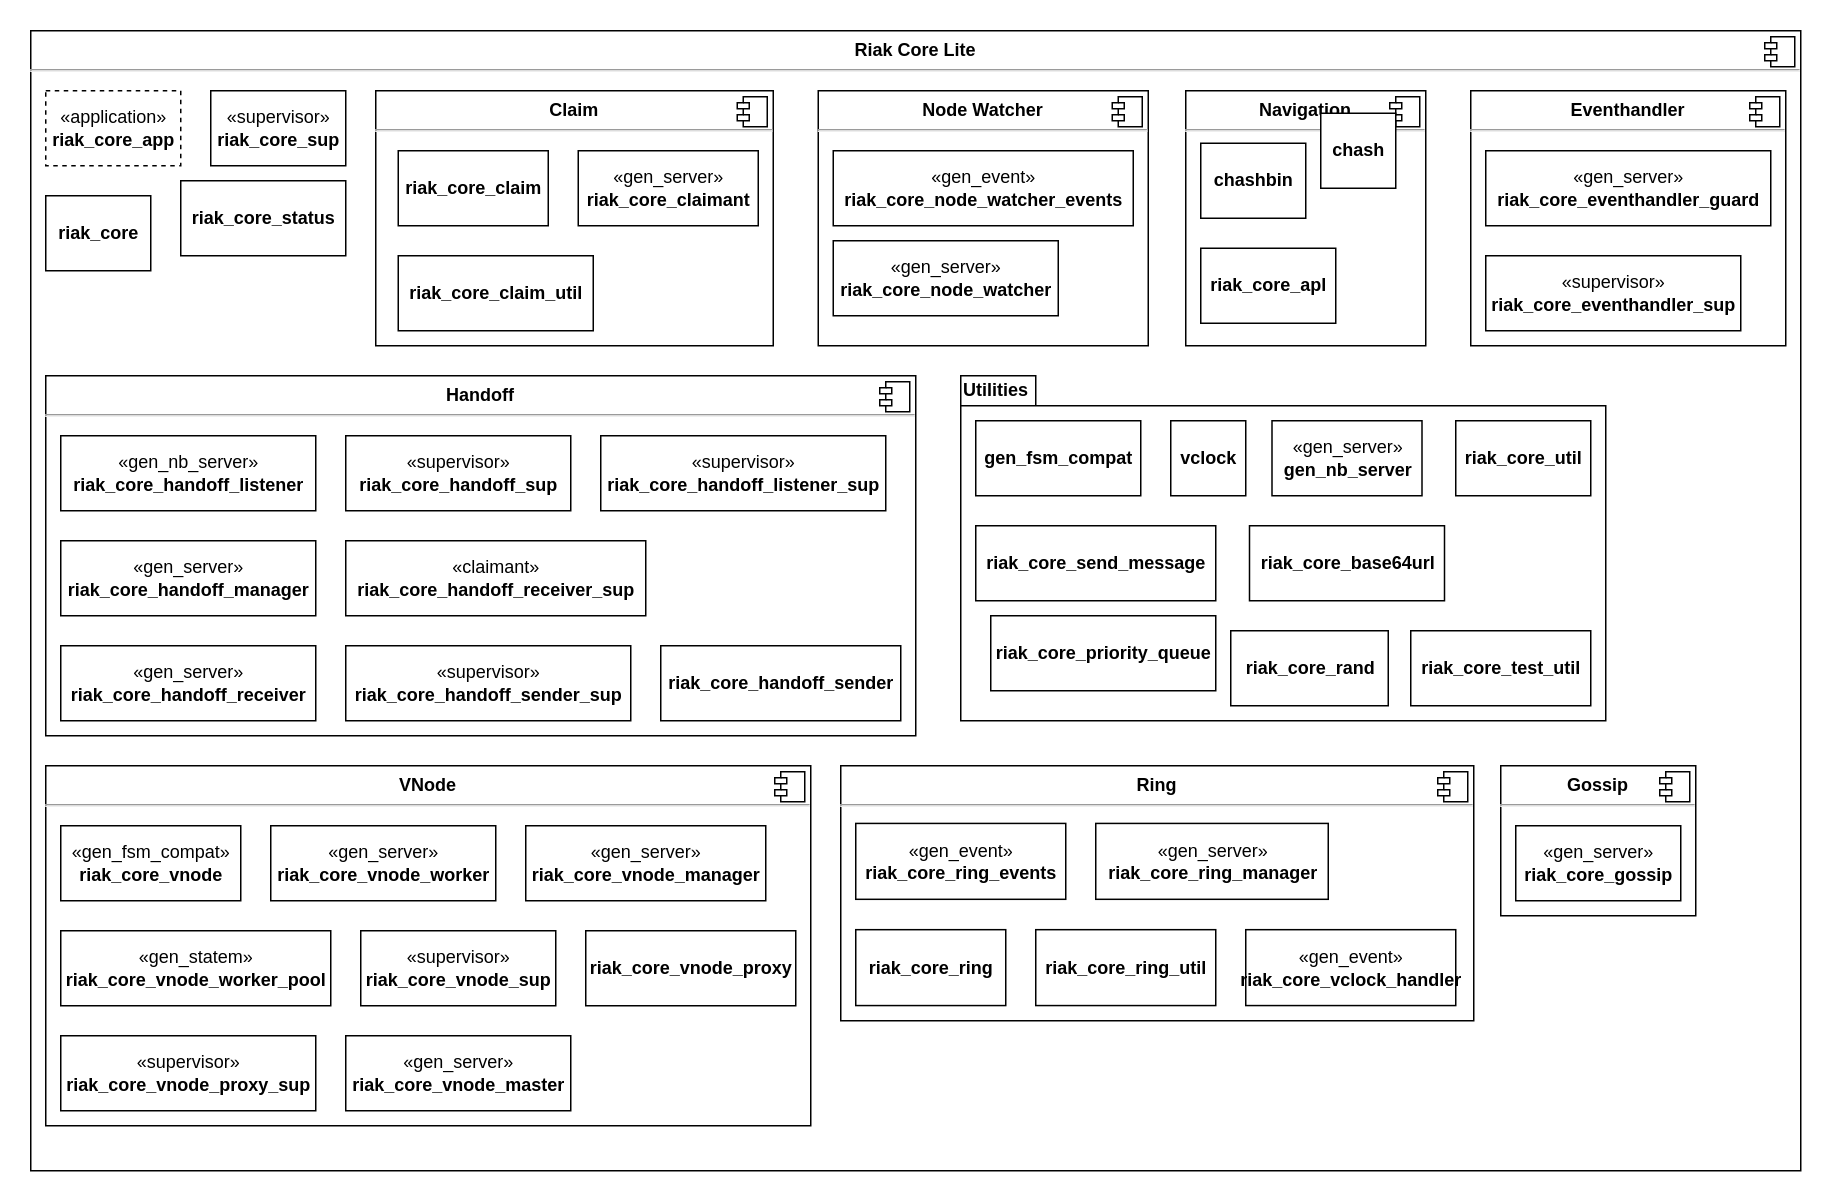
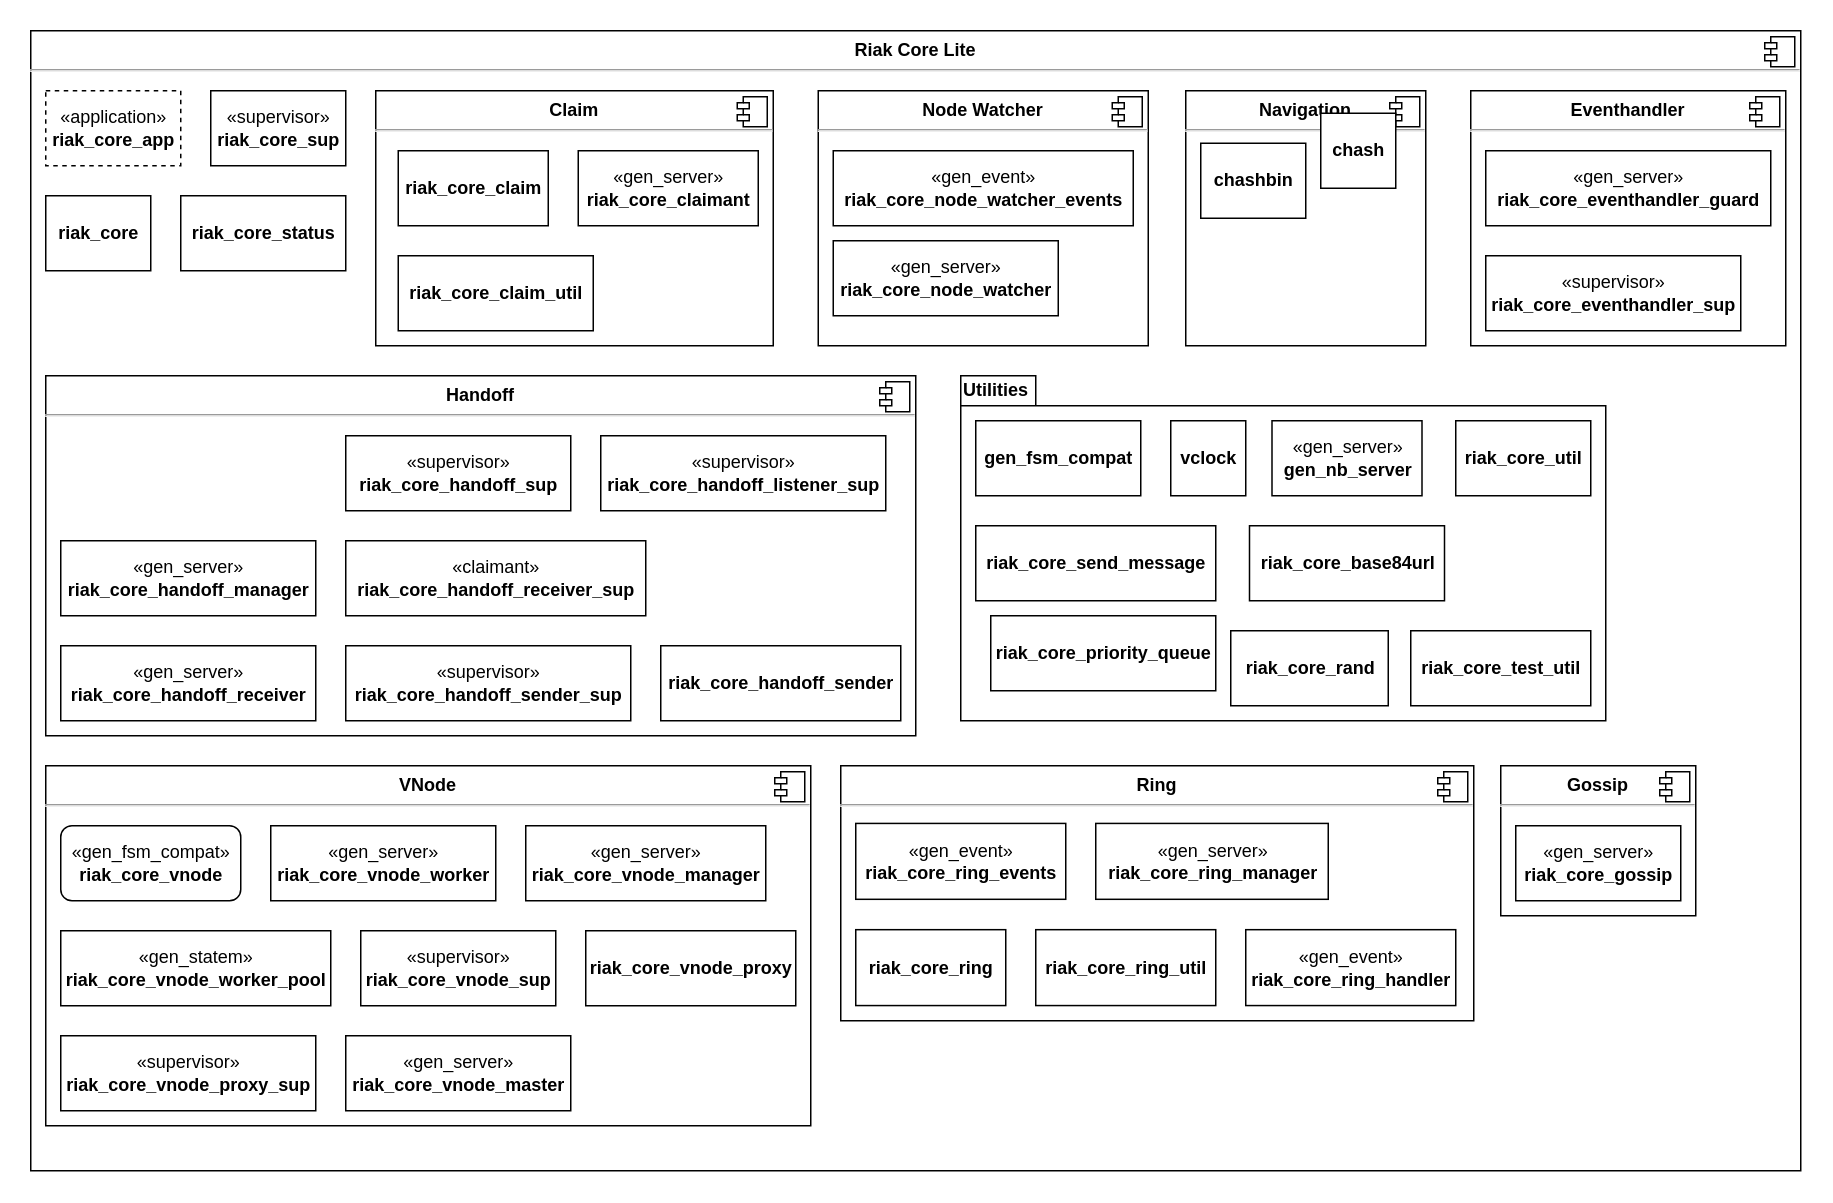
- <mxCell id="24" value="&lt;b&gt;riak_core_status&lt;/b&gt;" style="html=1;" parent="1" vertex="1"><mxGeometry x="120" y="120" width="110" height="50" as="geometry" /></mxCell>
+ <mxCell id="24" value="&lt;b&gt;riak_core_status&lt;/b&gt;" style="html=1;" parent="1" vertex="1"><mxGeometry x="120" y="130" width="110" height="50" as="geometry" /></mxCell>
- <mxCell id="62" value="&lt;b&gt;riak_core_apl&lt;/b&gt;" style="html=1;" parent="58" vertex="1"><mxGeometry x="10" y="105" width="90" height="50" as="geometry" /></mxCell>
- <mxCell id="8" value="«gen_nb_server»&lt;br&gt;&lt;b&gt;riak_core_handoff_listener&lt;/b&gt;" style="html=1;" parent="4" vertex="1"><mxGeometry x="10" y="40" width="170" height="50" as="geometry" /></mxCell>
- <mxCell id="45" value="&lt;b&gt;riak_core_base64url&lt;/b&gt;" style="html=1;" parent="38" vertex="1"><mxGeometry x="192.5" y="100" width="130" height="50" as="geometry" /></mxCell>
+ <mxCell id="45" value="&lt;b&gt;riak_core_base84url&lt;/b&gt;" style="html=1;" parent="38" vertex="1"><mxGeometry x="192.5" y="100" width="130" height="50" as="geometry" /></mxCell>
- <mxCell id="74" value="«gen_fsm_compat»&lt;br&gt;&lt;b&gt;riak_core_vnode&lt;/b&gt;" style="html=1;" parent="64" vertex="1"><mxGeometry x="10" y="40" width="120" height="50" as="geometry" /></mxCell>
+ <mxCell id="74" value="«gen_fsm_compat»&lt;br&gt;&lt;b&gt;riak_core_vnode&lt;/b&gt;" style="html=1;rounded=1;" parent="64" vertex="1"><mxGeometry x="10" y="40" width="120" height="50" as="geometry" /></mxCell>
- <mxCell id="20" value="«gen_event»&lt;br&gt;&lt;b&gt;riak_core_vclock_handler&lt;/b&gt;" style="html=1;" parent="15" vertex="1"><mxGeometry x="270" y="109.286" width="140" height="50.595" as="geometry" /></mxCell>
+ <mxCell id="20" value="«gen_event»&lt;br&gt;&lt;b&gt;riak_core_ring_handler&lt;/b&gt;" style="html=1;" parent="15" vertex="1"><mxGeometry x="270" y="109.286" width="140" height="50.595" as="geometry" /></mxCell>
